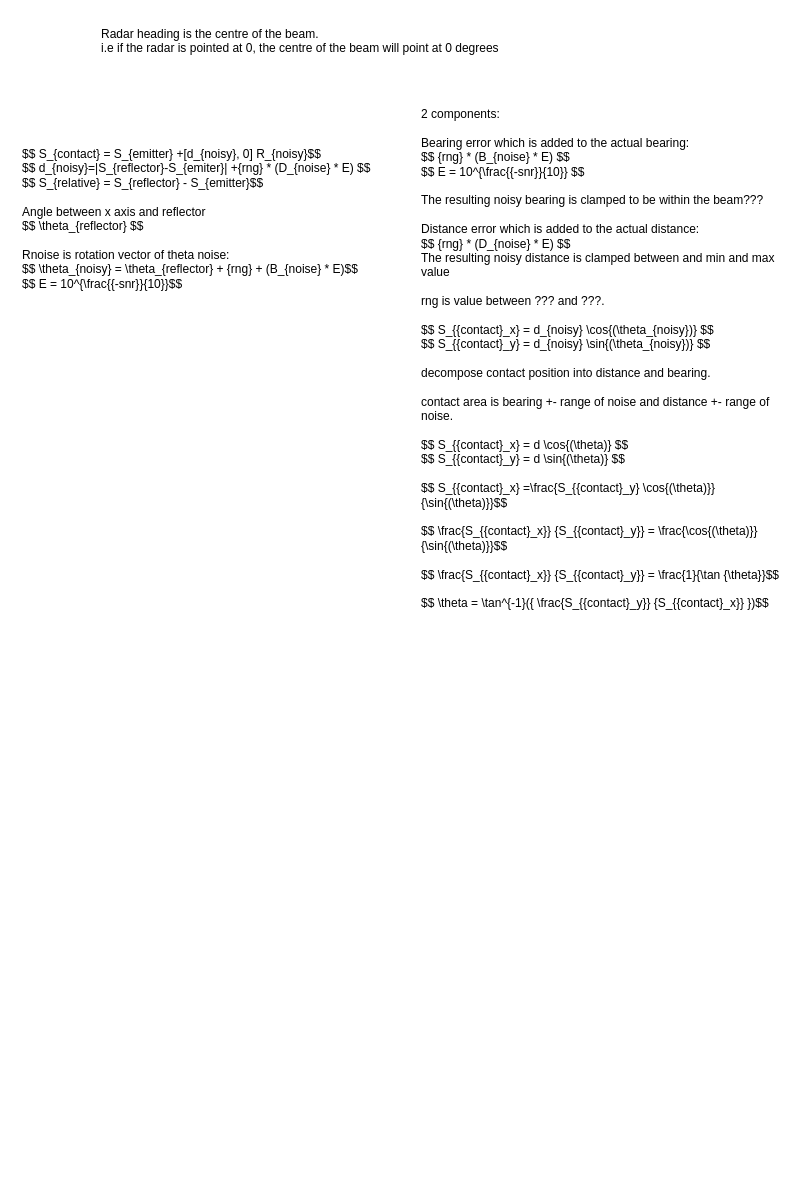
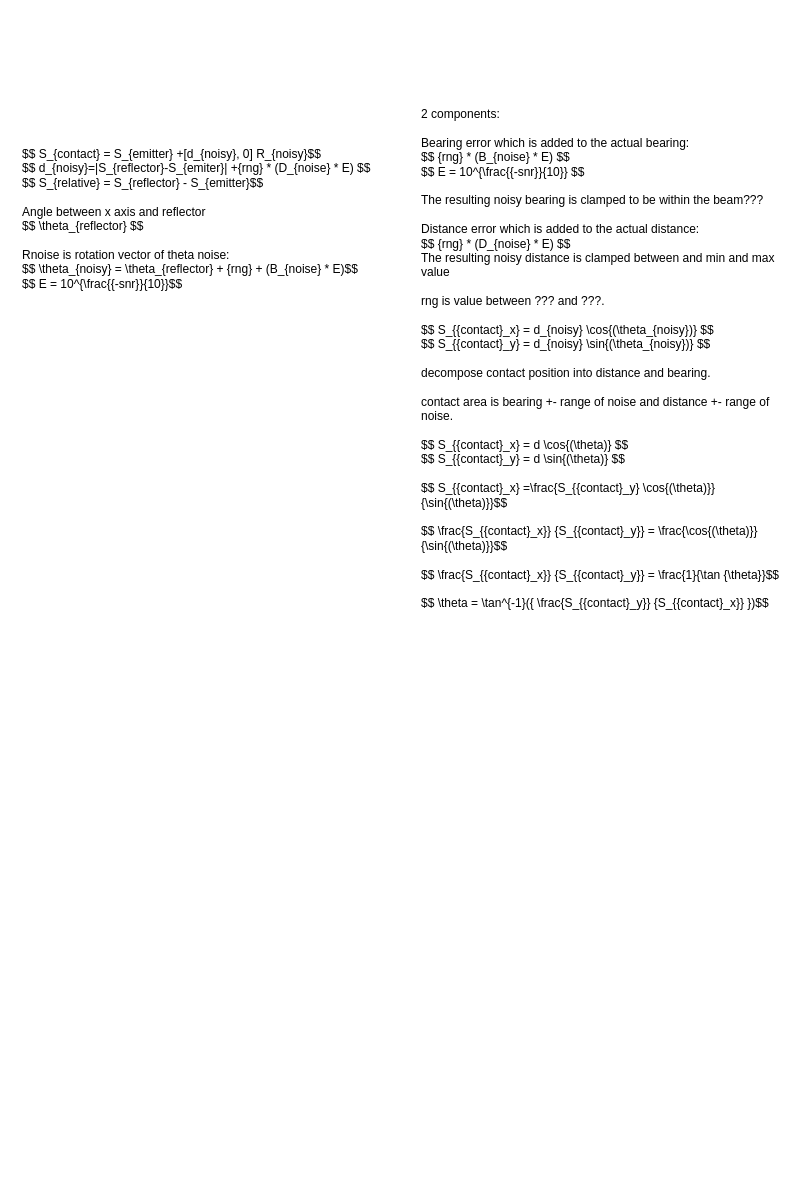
- <mxCell id="4" value="Radar heading is the centre of the beam.&lt;br&gt;i.e if the radar is pointed at 0, the centre of the beam will point at 0 degrees" style="text;html=1;strokeColor=none;fillColor=none;align=left;verticalAlign=top;whiteSpace=wrap;rounded=0;" vertex="1" parent="1"><mxGeometry x="99" y="20" width="480" height="40" as="geometry" /></mxCell>
